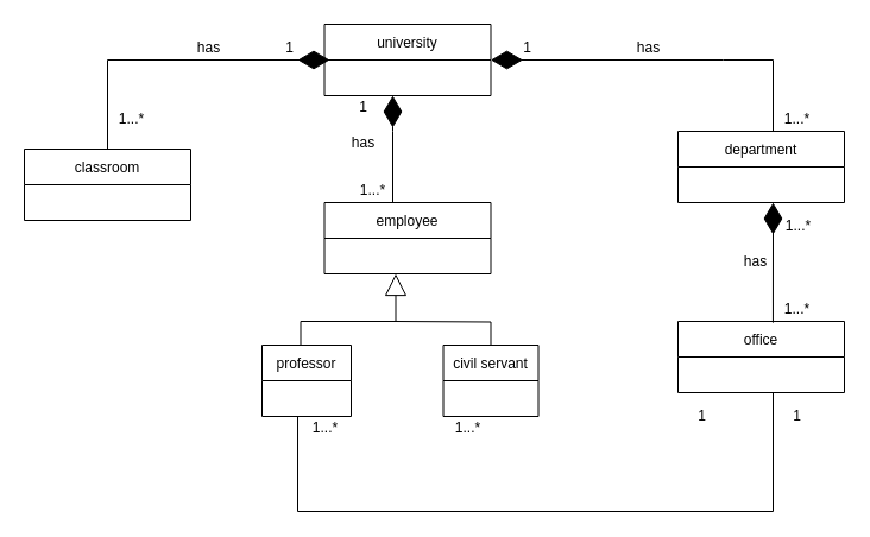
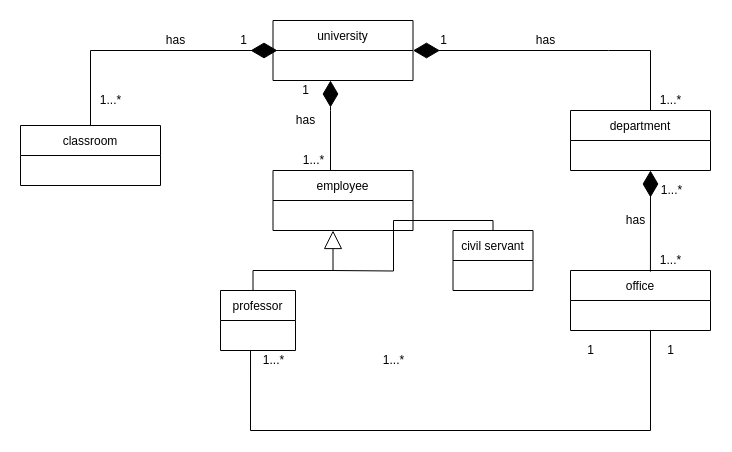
- <mxCell id="18" value="civil servant" style="swimlane;fontStyle=0;childLayout=stackLayout;horizontal=1;startSize=30;horizontalStack=0;resizeParent=1;resizeParentMax=0;resizeLast=0;collapsible=1;marginBottom=0;" vertex="1" parent="1"><mxGeometry x="372.5" y="290" width="80" height="60" as="geometry" /></mxCell>
+ <mxCell id="18" value="civil servant" style="swimlane;fontStyle=0;childLayout=stackLayout;horizontal=1;startSize=30;horizontalStack=0;resizeParent=1;resizeParentMax=0;resizeLast=0;collapsible=1;marginBottom=0;" vertex="1" parent="1"><mxGeometry x="452.5" y="230" width="80" height="60" as="geometry" /></mxCell>
